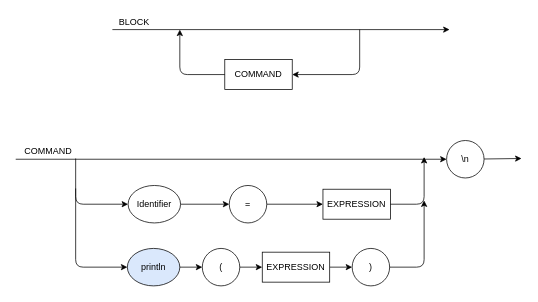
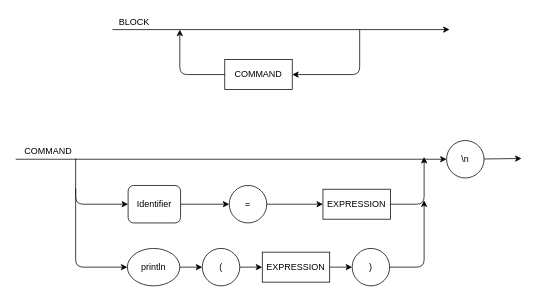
- <mxCell id="11" value="Identifier" style="ellipse;whiteSpace=wrap;html=1;" vertex="1" parent="1"><mxGeometry x="170" y="247" width="70" height="50" as="geometry" /></mxCell>
+ <mxCell id="11" value="Identifier" style="whiteSpace=wrap;html=1;rounded=1;" vertex="1" parent="1"><mxGeometry x="170" y="247" width="70" height="50" as="geometry" /></mxCell>
- <mxCell id="18" value="println" style="ellipse;whiteSpace=wrap;html=1;fillColor=#dae8fc;" vertex="1" parent="1"><mxGeometry x="169" y="331" width="70" height="50" as="geometry" /></mxCell>
+ <mxCell id="18" value="println" style="ellipse;whiteSpace=wrap;html=1;" vertex="1" parent="1"><mxGeometry x="169" y="331" width="70" height="50" as="geometry" /></mxCell>
